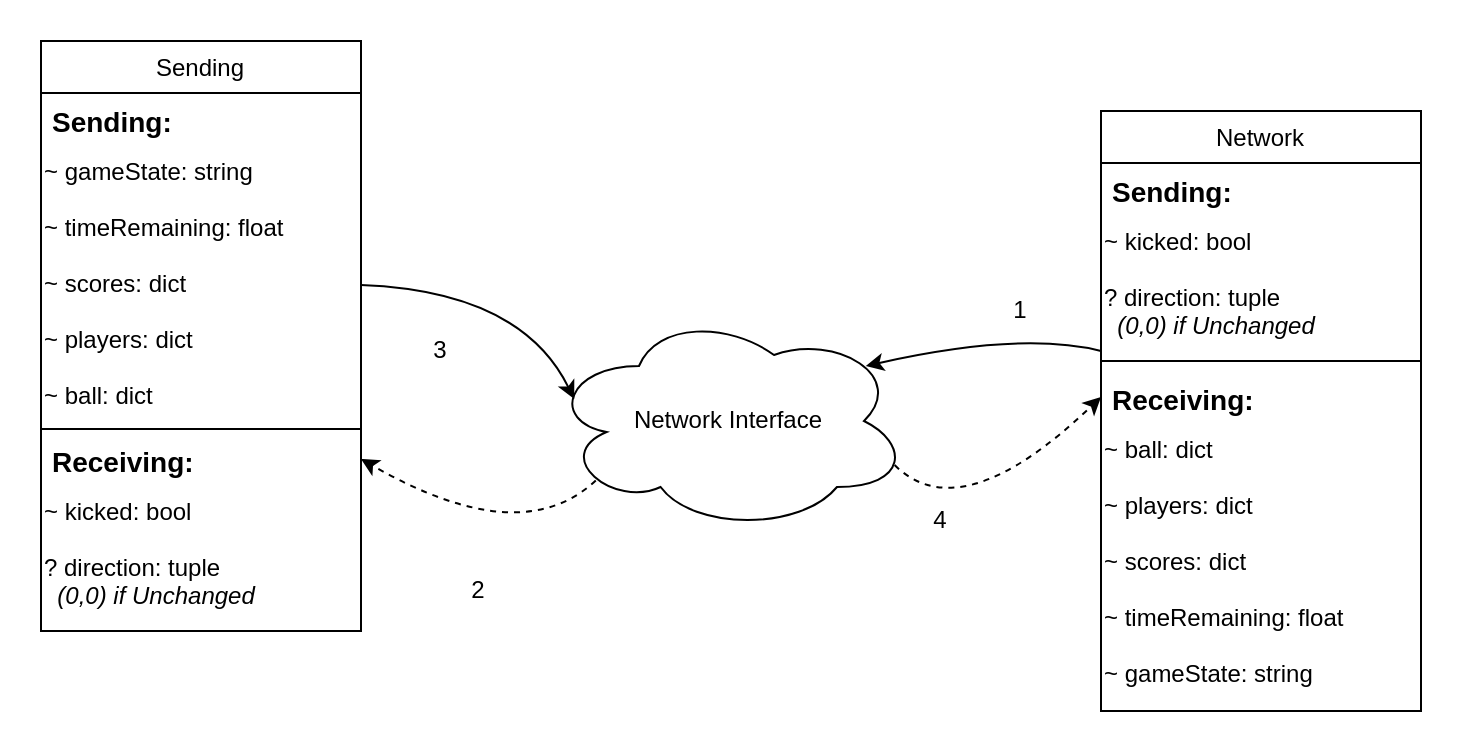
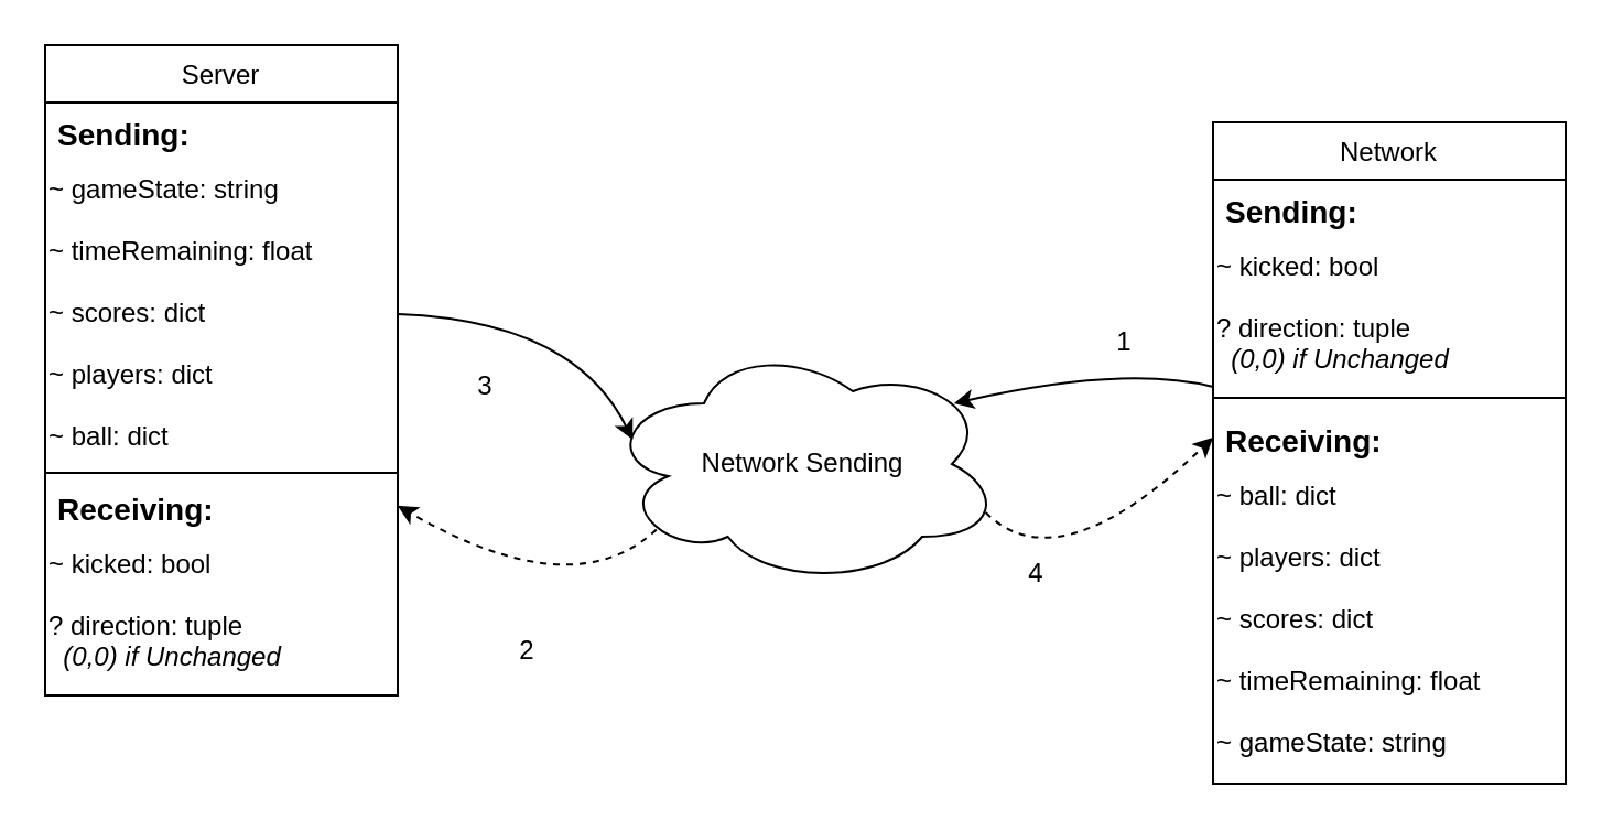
- <mxCell id="2" value="Sending" style="swimlane;fontStyle=0;align=center;verticalAlign=top;childLayout=stackLayout;horizontal=1;startSize=26;horizontalStack=0;resizeParent=1;resizeLast=0;collapsible=1;marginBottom=0;rounded=0;shadow=0;strokeWidth=1;" parent="1" vertex="1"><mxGeometry x="20" y="20" width="160" height="295" as="geometry"><mxRectangle x="340" y="380" width="170" height="26" as="alternateBounds" /></mxGeometry></mxCell>
+ <mxCell id="2" value="Server" style="swimlane;fontStyle=0;align=center;verticalAlign=top;childLayout=stackLayout;horizontal=1;startSize=26;horizontalStack=0;resizeParent=1;resizeLast=0;collapsible=1;marginBottom=0;rounded=0;shadow=0;strokeWidth=1;" parent="1" vertex="1"><mxGeometry x="20" y="20" width="160" height="295" as="geometry"><mxRectangle x="340" y="380" width="170" height="26" as="alternateBounds" /></mxGeometry></mxCell>
- <mxCell id="13" value="Network Interface&lt;br&gt;" style="ellipse;shape=cloud;whiteSpace=wrap;html=1;" vertex="1" parent="1"><mxGeometry x="274" y="155" width="180" height="110" as="geometry" /></mxCell>
+ <mxCell id="13" value="Network Sending&lt;br&gt;" style="ellipse;shape=cloud;whiteSpace=wrap;html=1;" vertex="1" parent="1"><mxGeometry x="274" y="155" width="180" height="110" as="geometry" /></mxCell>
